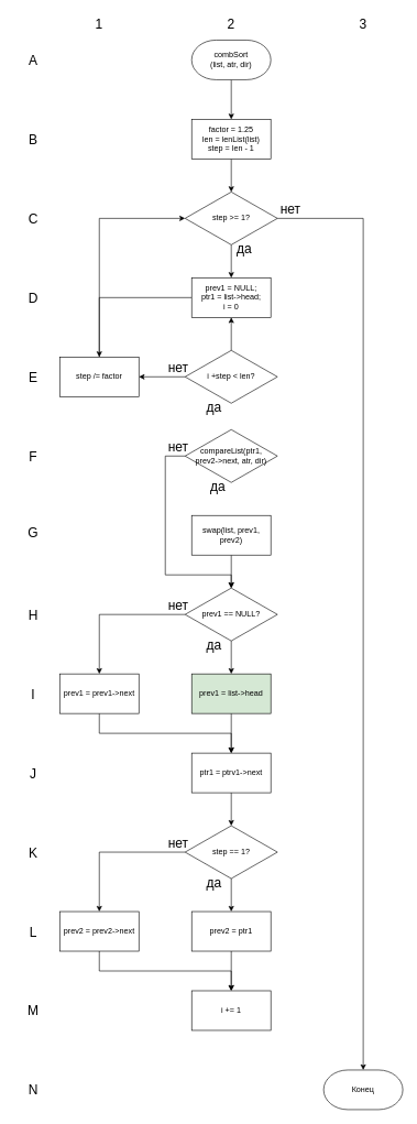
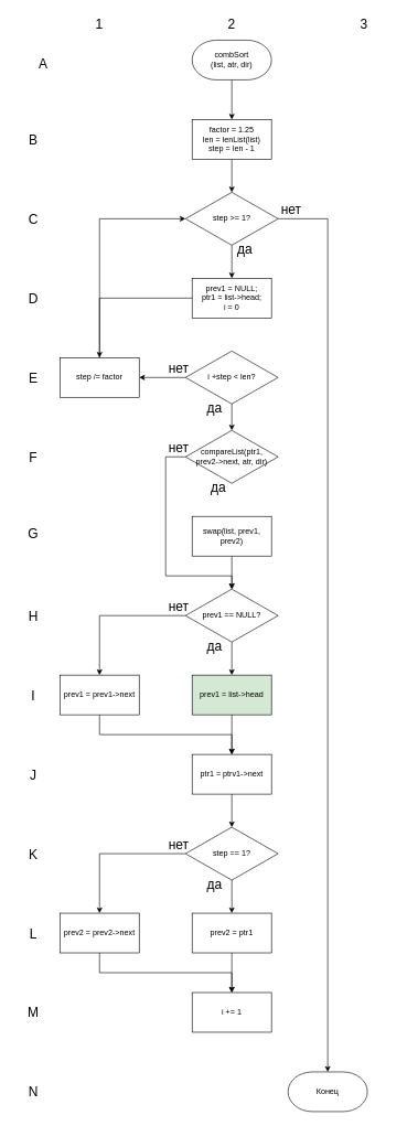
- <mxCell id="7" value="&lt;span style=&quot;font-size: 20px;&quot;&gt;A&lt;/span&gt;" style="text;html=1;align=center;verticalAlign=middle;whiteSpace=wrap;rounded=0;" parent="1" vertex="1"><mxGeometry x="20" y="75" width="60" height="30" as="geometry" /></mxCell>
+ <mxCell id="7" value="&lt;span style=&quot;font-size: 20px;&quot;&gt;A&lt;/span&gt;" style="text;html=1;align=center;verticalAlign=middle;whiteSpace=wrap;rounded=0;" parent="1" vertex="1"><mxGeometry x="35" y="80" width="60" height="30" as="geometry" /></mxCell>
- <mxCell id="23" value="" style="edgeStyle=orthogonalEdgeStyle;rounded=0;orthogonalLoop=1;jettySize=auto;html=1;" parent="1" source="25" target="22" edge="1"><mxGeometry relative="1" as="geometry" /></mxCell>
+ <mxCell id="23" value="" style="edgeStyle=orthogonalEdgeStyle;rounded=0;orthogonalLoop=1;jettySize=auto;html=1;" parent="1" source="25" target="16" edge="1"><mxGeometry relative="1" as="geometry" /></mxCell>
- <mxCell id="20" value="Конец" style="strokeWidth=1;html=1;shape=mxgraph.flowchart.terminator;whiteSpace=wrap;" parent="1" vertex="1"><mxGeometry x="490" y="1620" width="120" height="60" as="geometry" /></mxCell>
+ <mxCell id="20" value="Конец" style="strokeWidth=1;html=1;shape=mxgraph.flowchart.terminator;whiteSpace=wrap;" parent="1" vertex="1"><mxGeometry x="435" y="1620" width="120" height="60" as="geometry" /></mxCell>
